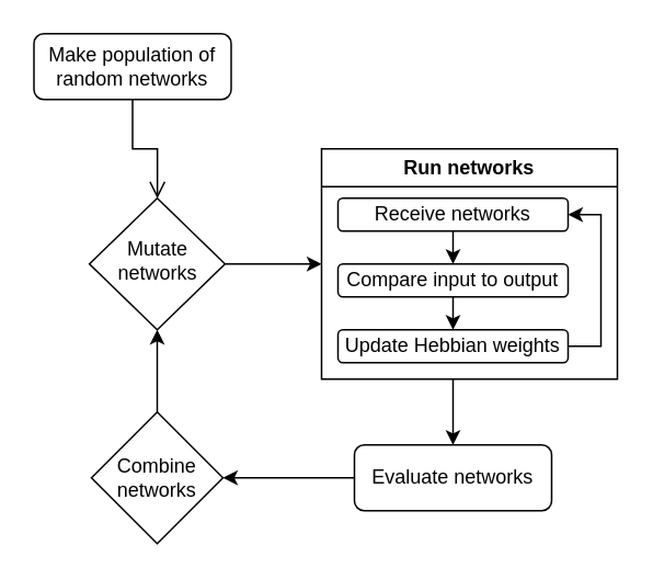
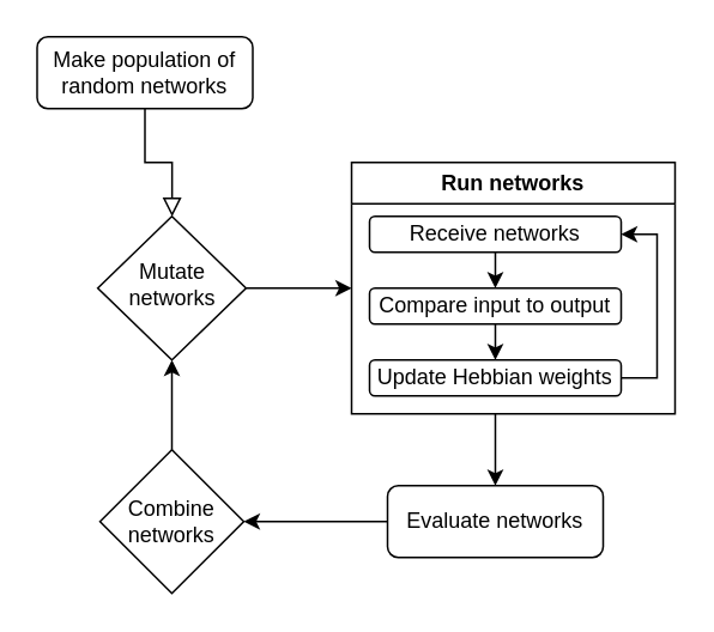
- <mxCell id="2" value="" style="rounded=0;html=1;jettySize=auto;orthogonalLoop=1;fontSize=11;endArrow=open;endFill=0;endSize=8;strokeWidth=1;shadow=0;labelBackgroundColor=none;edgeStyle=orthogonalEdgeStyle;" parent="1" source="3" target="5" edge="1"><mxGeometry relative="1" as="geometry" /></mxCell>
+ <mxCell id="2" value="" style="rounded=0;html=1;jettySize=auto;orthogonalLoop=1;fontSize=11;endArrow=block;endFill=0;endSize=8;strokeWidth=1;shadow=0;labelBackgroundColor=none;edgeStyle=orthogonalEdgeStyle;" parent="1" source="3" target="5" edge="1"><mxGeometry relative="1" as="geometry" /></mxCell>
